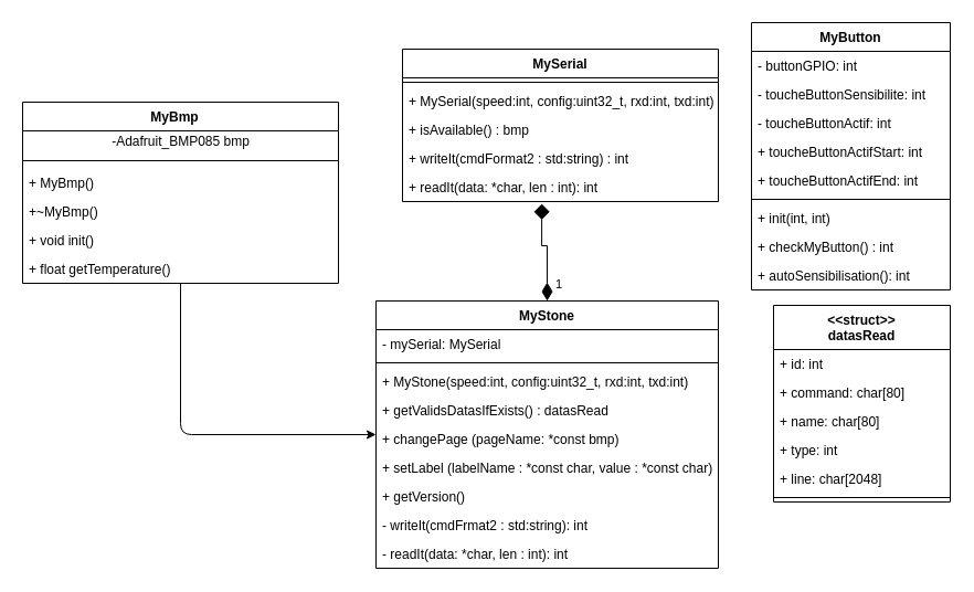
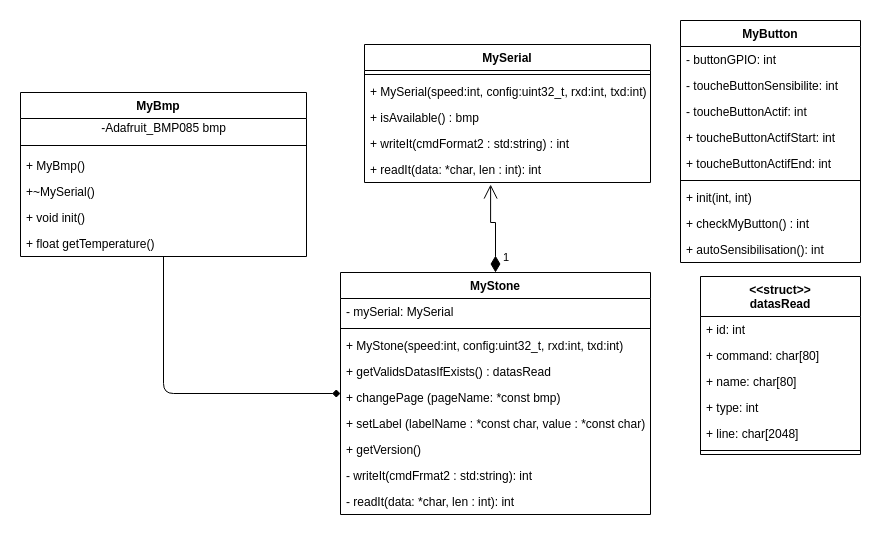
- <mxCell id="40" value="+~MyBmp()   " style="text;strokeColor=none;fillColor=none;align=left;verticalAlign=top;spacingLeft=4;spacingRight=4;overflow=hidden;rotatable=0;points=[[0,0.5],[1,0.5]];portConstraint=eastwest;" vertex="1" parent="36"><mxGeometry y="86" width="286" height="26" as="geometry" /></mxCell>
+ <mxCell id="40" value="+~MySerial()   " style="text;strokeColor=none;fillColor=none;align=left;verticalAlign=top;spacingLeft=4;spacingRight=4;overflow=hidden;rotatable=0;points=[[0,0.5],[1,0.5]];portConstraint=eastwest;" vertex="1" parent="36"><mxGeometry y="86" width="286" height="26" as="geometry" /></mxCell>
- <mxCell id="25" value="1" style="endArrow=diamond;html=1;endSize=12;startArrow=diamondThin;startSize=14;startFill=1;edgeStyle=orthogonalEdgeStyle;align=left;verticalAlign=bottom;rounded=0;exitX=0.5;exitY=0;exitDx=0;exitDy=0;entryX=0.441;entryY=1.077;entryDx=0;entryDy=0;entryPerimeter=0;" parent="1" source="2" target="24" edge="1"><mxGeometry x="-0.863" y="-6" relative="1" as="geometry"><mxPoint x="500" y="262" as="sourcePoint" /><mxPoint x="440" y="152" as="targetPoint" /><Array as="points"><mxPoint x="495" y="222" /><mxPoint x="490" y="222" /></Array><mxPoint as="offset" /></mxGeometry></mxCell>
+ <mxCell id="25" value="1" style="endArrow=open;html=1;endSize=12;startArrow=diamondThin;startSize=14;startFill=1;edgeStyle=orthogonalEdgeStyle;align=left;verticalAlign=bottom;rounded=0;exitX=0.5;exitY=0;exitDx=0;exitDy=0;entryX=0.441;entryY=1.077;entryDx=0;entryDy=0;entryPerimeter=0;" parent="1" source="2" target="24" edge="1"><mxGeometry x="-0.863" y="-6" relative="1" as="geometry"><mxPoint x="500" y="262" as="sourcePoint" /><mxPoint x="440" y="152" as="targetPoint" /><Array as="points"><mxPoint x="495" y="222" /><mxPoint x="490" y="222" /></Array><mxPoint as="offset" /></mxGeometry></mxCell>
- <mxCell id="45" style="edgeStyle=none;html=1;" edge="1" parent="1" source="42" target="2"><mxGeometry relative="1" as="geometry"><Array as="points"><mxPoint x="163" y="393" /></Array></mxGeometry></mxCell>
+ <mxCell id="45" style="edgeStyle=none;html=1;endArrow=diamond;" edge="1" parent="1" source="42" target="2"><mxGeometry relative="1" as="geometry"><Array as="points"><mxPoint x="163" y="393" /></Array></mxGeometry></mxCell>
